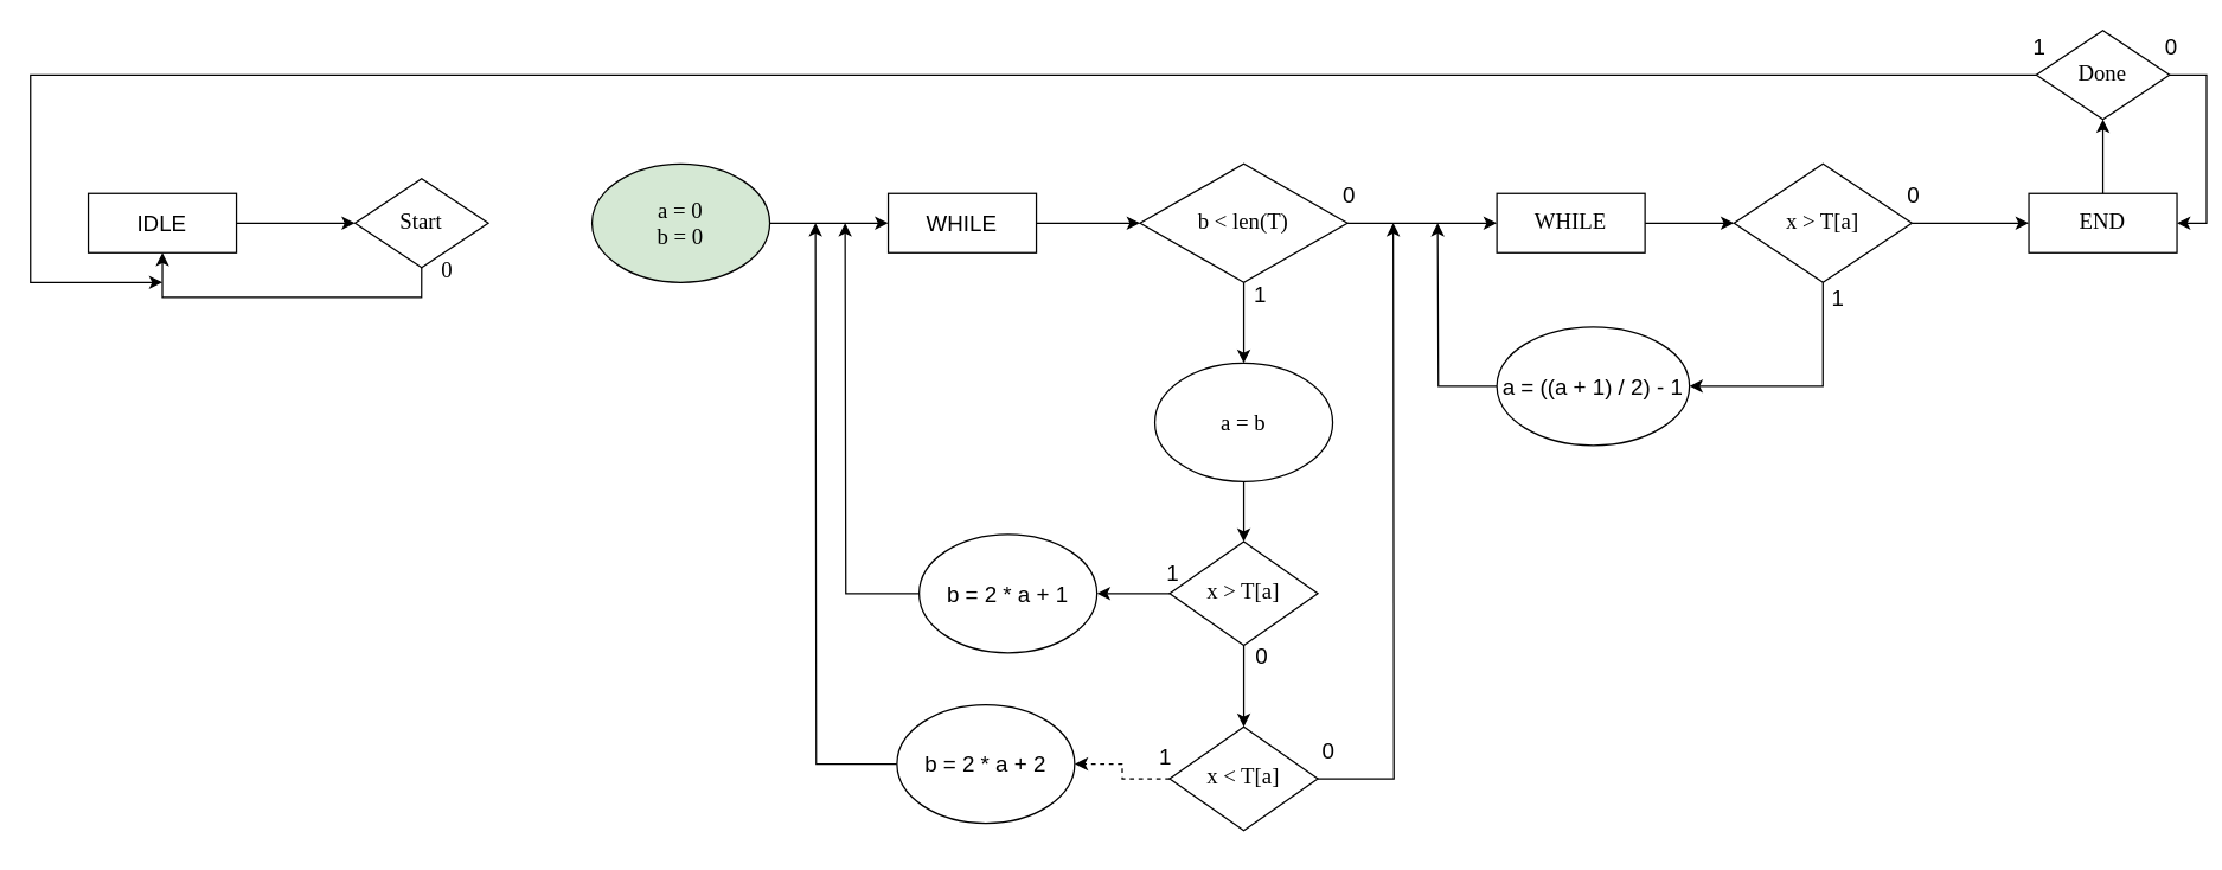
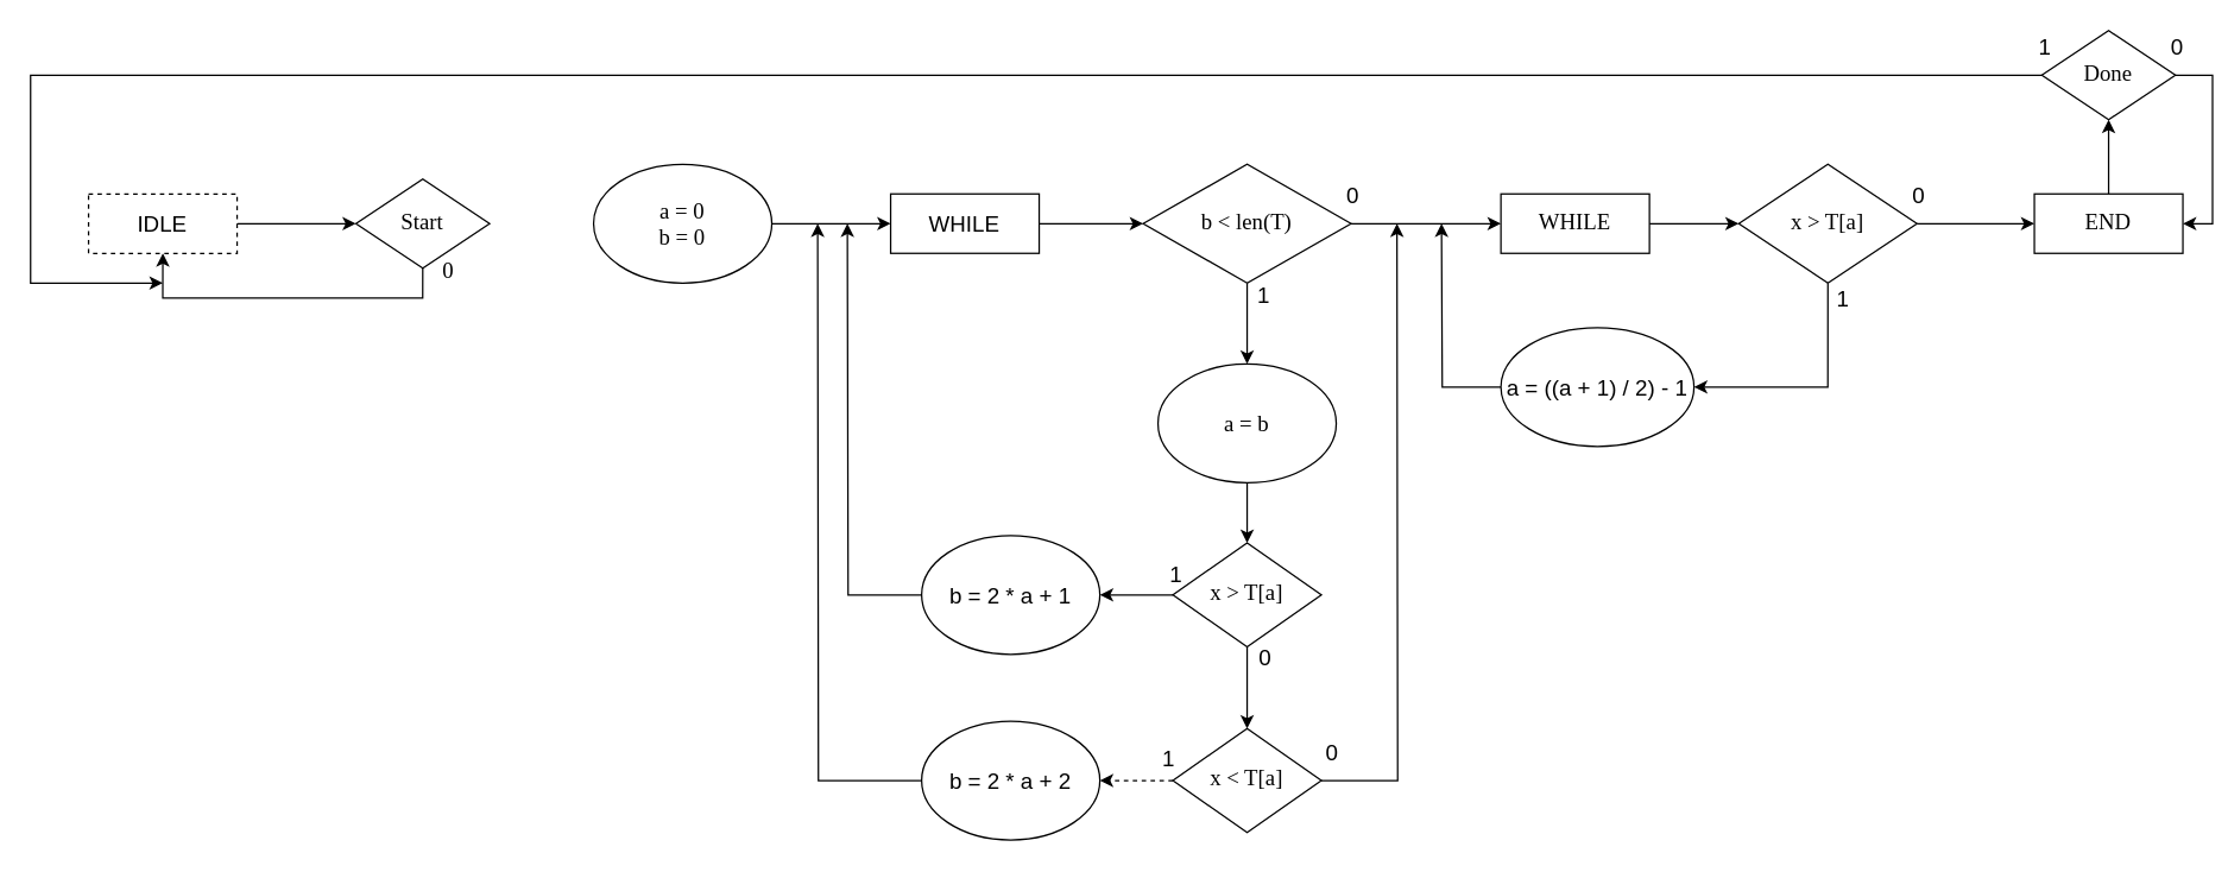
- <mxCell id="9" value="IDLE" style="rounded=0;whiteSpace=wrap;html=1;fontSize=15;" parent="1" vertex="1"><mxGeometry x="59.14" y="130" width="100" height="40" as="geometry" /></mxCell>
+ <mxCell id="9" value="IDLE" style="rounded=0;whiteSpace=wrap;html=1;fontSize=15;dashed=1;" parent="1" vertex="1"><mxGeometry x="59.14" y="130" width="100" height="40" as="geometry" /></mxCell>
- <mxCell id="5" value="&lt;div style=&quot;font-size: 15px;&quot;&gt;a = 0&lt;/div&gt;&lt;div style=&quot;font-size: 15px;&quot;&gt;b = 0&lt;/div&gt;" style="ellipse;whiteSpace=wrap;html=1;fontSize=15;fontFamily=Verdana;fillColor=#d5e8d4;" parent="1" vertex="1"><mxGeometry x="399.14" y="109.999" width="120" height="80" as="geometry" /></mxCell>
+ <mxCell id="5" value="&lt;div style=&quot;font-size: 15px;&quot;&gt;a = 0&lt;/div&gt;&lt;div style=&quot;font-size: 15px;&quot;&gt;b = 0&lt;/div&gt;" style="ellipse;whiteSpace=wrap;html=1;fontSize=15;fontFamily=Verdana;" parent="1" vertex="1"><mxGeometry x="399.14" y="109.999" width="120" height="80" as="geometry" /></mxCell>
- <mxCell id="35" value="b = 2 * a + 2" style="ellipse;whiteSpace=wrap;html=1;rounded=0;strokeColor=default;align=center;verticalAlign=middle;fontFamily=Helvetica;fontSize=15;fontColor=default;fillColor=default;" parent="1" vertex="1"><mxGeometry x="605" y="475" width="120" height="80" as="geometry" /></mxCell>
+ <mxCell id="35" value="b = 2 * a + 2" style="ellipse;whiteSpace=wrap;html=1;rounded=0;strokeColor=default;align=center;verticalAlign=middle;fontFamily=Helvetica;fontSize=15;fontColor=default;fillColor=default;" parent="1" vertex="1"><mxGeometry x="620" y="485" width="120" height="80" as="geometry" /></mxCell>
